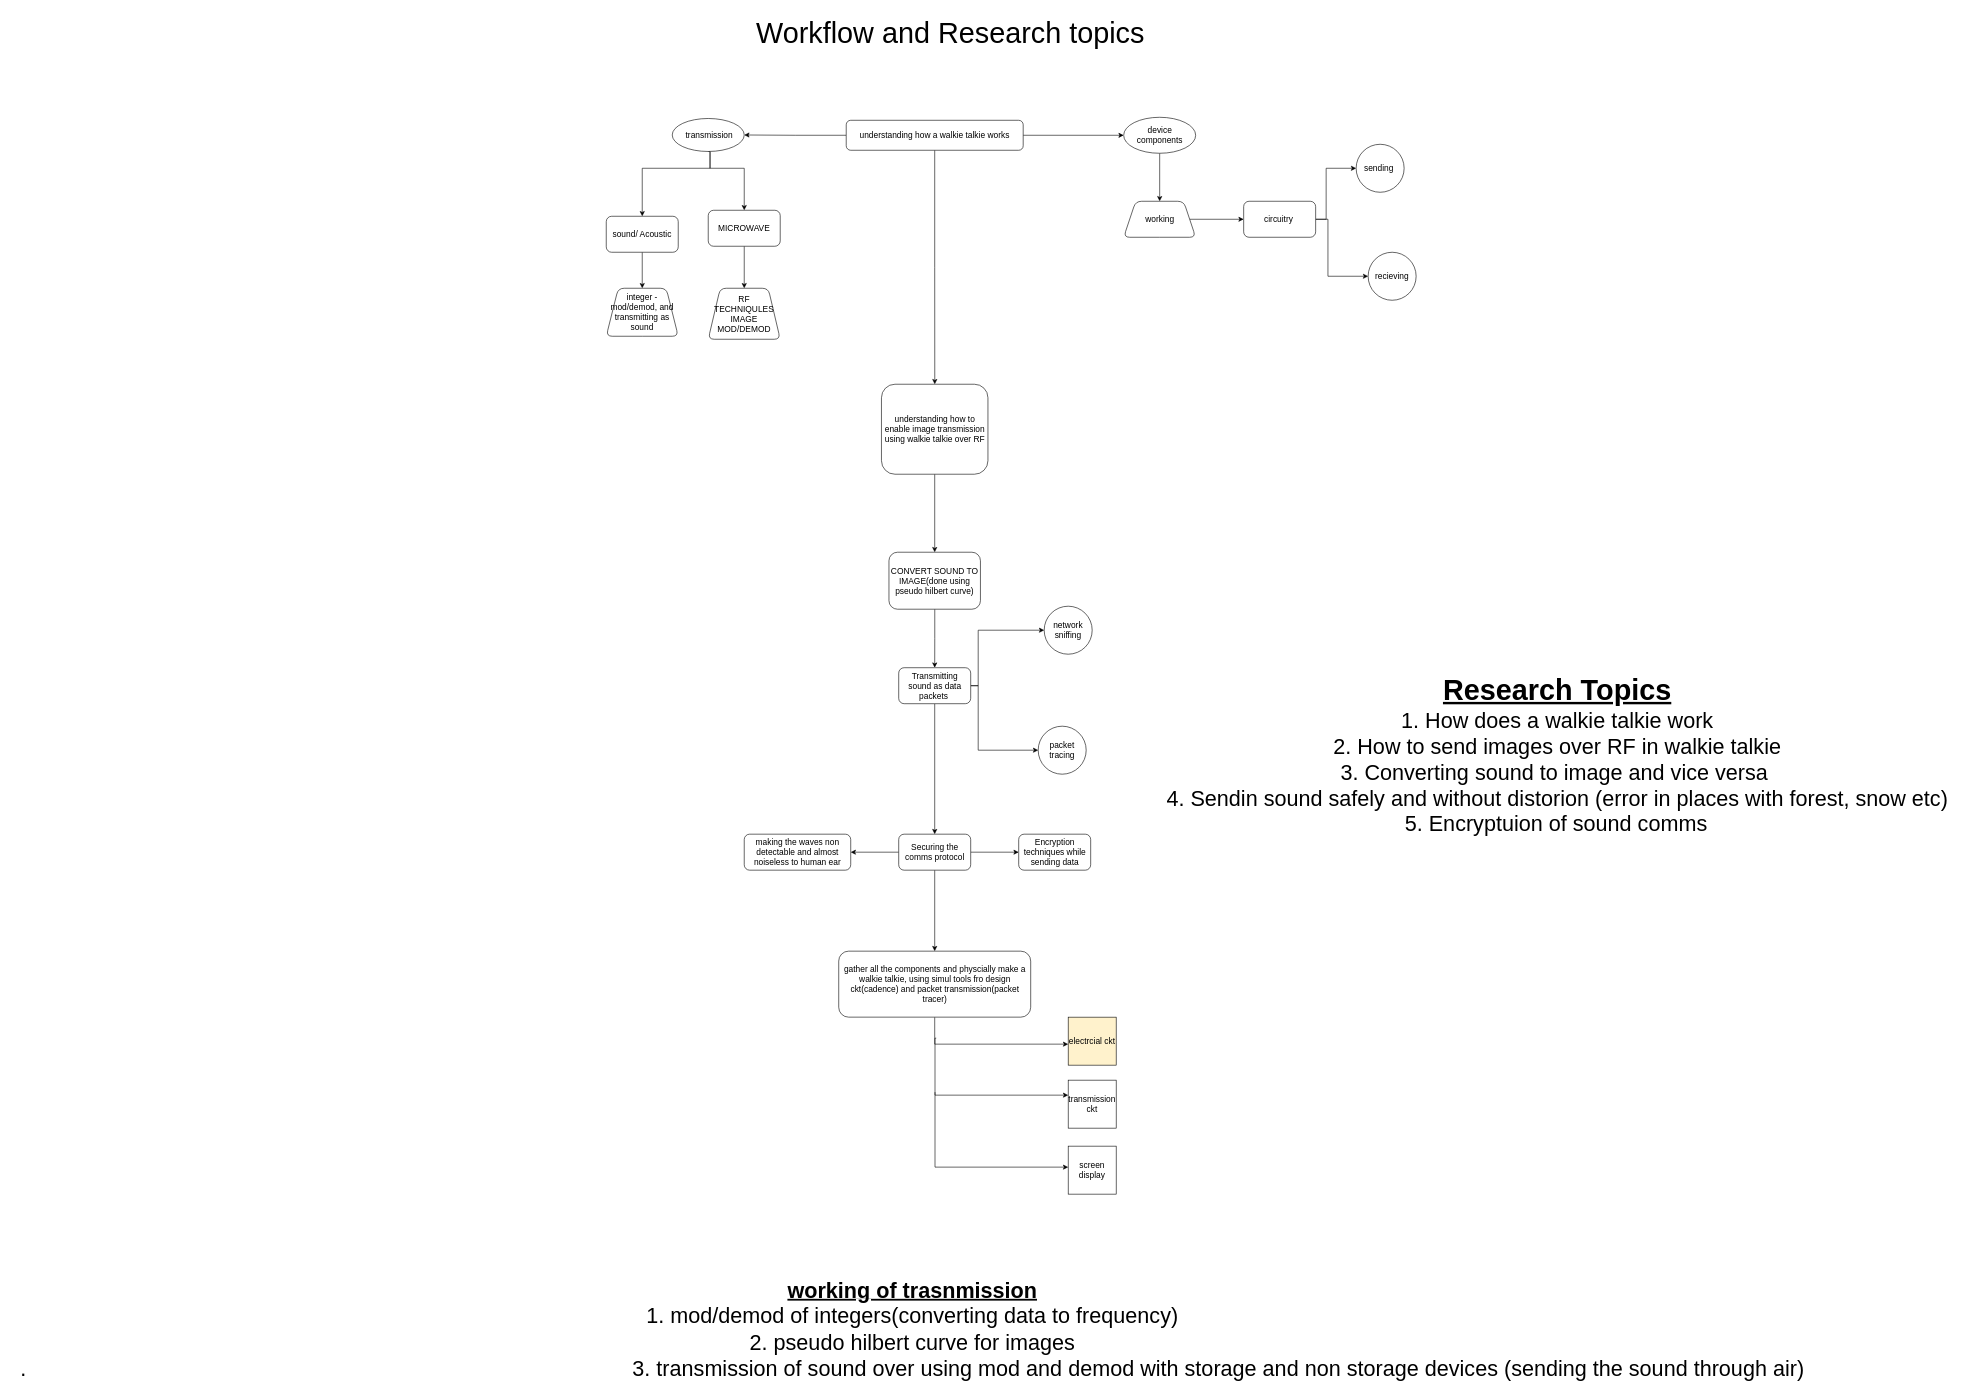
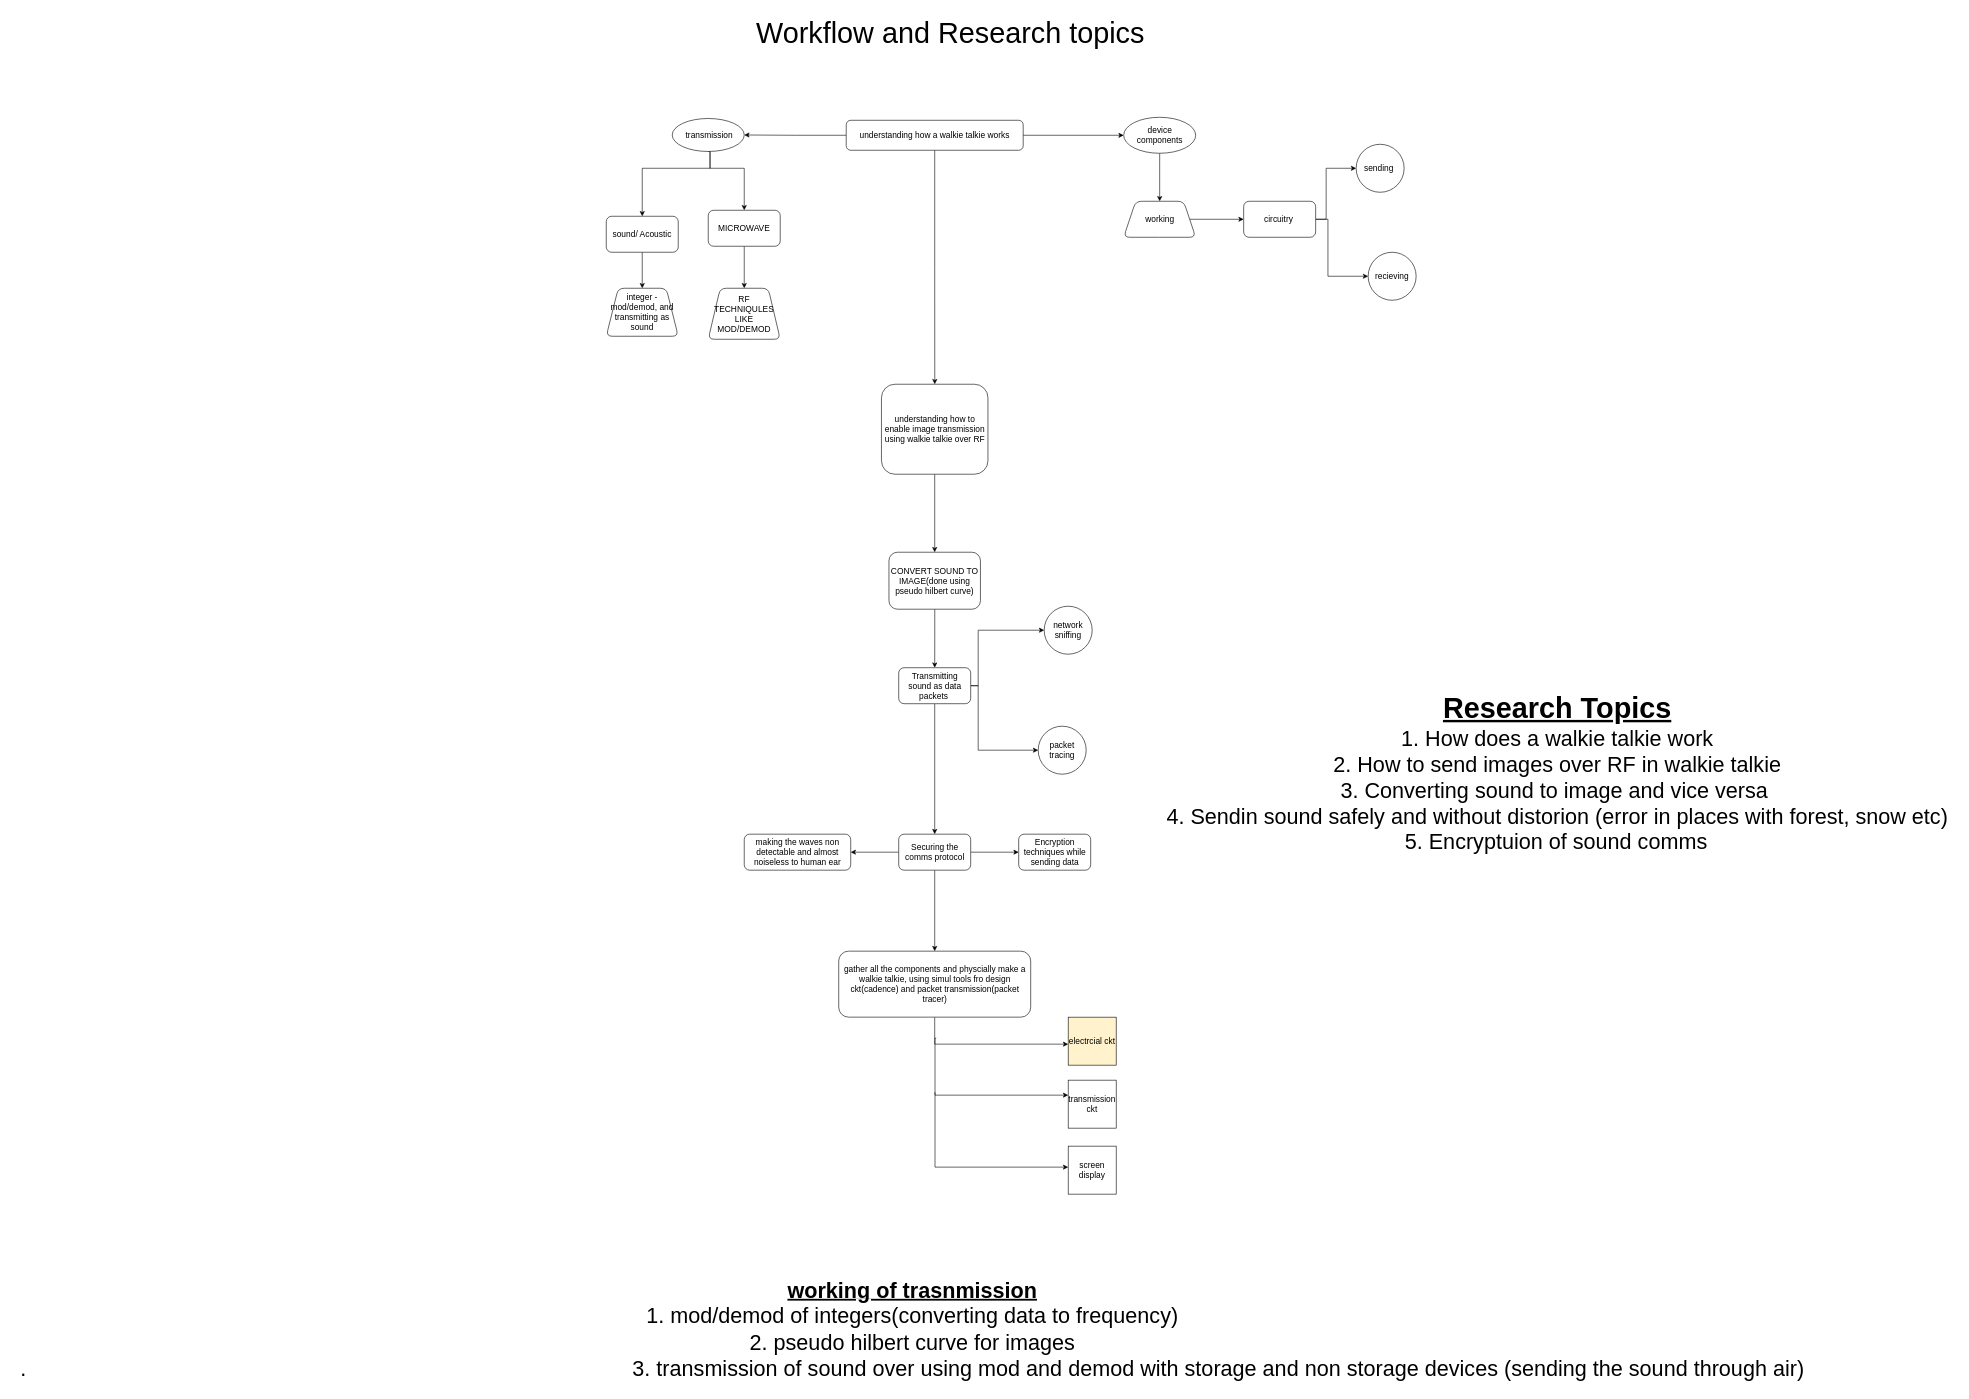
- <mxCell id="14" value="RF TECHNIQULES IMAGE MOD/DEMOD" style="shape=trapezoid;perimeter=trapezoidPerimeter;whiteSpace=wrap;html=1;fixedSize=1;fontSize=14;rounded=1;" vertex="1" parent="1"><mxGeometry x="1180" y="480" width="120" height="85" as="geometry" /></mxCell>
+ <mxCell id="14" value="RF TECHNIQULES LIKE MOD/DEMOD" style="shape=trapezoid;perimeter=trapezoidPerimeter;whiteSpace=wrap;html=1;fixedSize=1;fontSize=14;rounded=1;" vertex="1" parent="1"><mxGeometry x="1180" y="480" width="120" height="85" as="geometry" /></mxCell>
- <mxCell id="49" value="&lt;font style=&quot;&quot;&gt;&lt;font style=&quot;font-size: 48px;&quot;&gt;&lt;b&gt;&lt;u&gt;&lt;font style=&quot;&quot;&gt;Research Topics&lt;/font&gt;&lt;br&gt;&lt;/u&gt;&lt;/b&gt;&lt;/font&gt;&lt;span style=&quot;font-size: 36px;&quot;&gt;1. How does a walkie talkie work&lt;/span&gt;&lt;br&gt;&lt;span style=&quot;font-size: 36px;&quot;&gt;2. How to send images over RF in walkie talkie&lt;/span&gt;&lt;br&gt;&lt;span style=&quot;font-size: 36px;&quot;&gt;3. Converting sound to image and vice versa&amp;nbsp;&lt;/span&gt;&lt;br&gt;&lt;span style=&quot;font-size: 36px;&quot;&gt;4. Sendin sound safely and without distorion (error in places with forest, snow etc)&lt;/span&gt;&lt;br&gt;&lt;span style=&quot;font-size: 36px;&quot;&gt;5. Encryptuion of sound comms&lt;/span&gt;&lt;/font&gt;&amp;nbsp;" style="text;html=1;align=center;verticalAlign=middle;resizable=0;points=[];autosize=1;strokeColor=none;fillColor=none;fontSize=14;" vertex="1" parent="1"><mxGeometry x="1930" y="1112.5" width="1330" height="290" as="geometry" /></mxCell>
+ <mxCell id="49" value="&lt;font style=&quot;&quot;&gt;&lt;font style=&quot;font-size: 48px;&quot;&gt;&lt;b&gt;&lt;u&gt;&lt;font style=&quot;&quot;&gt;Research Topics&lt;/font&gt;&lt;br&gt;&lt;/u&gt;&lt;/b&gt;&lt;/font&gt;&lt;span style=&quot;font-size: 36px;&quot;&gt;1. How does a walkie talkie work&lt;/span&gt;&lt;br&gt;&lt;span style=&quot;font-size: 36px;&quot;&gt;2. How to send images over RF in walkie talkie&lt;/span&gt;&lt;br&gt;&lt;span style=&quot;font-size: 36px;&quot;&gt;3. Converting sound to image and vice versa&amp;nbsp;&lt;/span&gt;&lt;br&gt;&lt;span style=&quot;font-size: 36px;&quot;&gt;4. Sendin sound safely and without distorion (error in places with forest, snow etc)&lt;/span&gt;&lt;br&gt;&lt;span style=&quot;font-size: 36px;&quot;&gt;5. Encryptuion of sound comms&lt;/span&gt;&lt;/font&gt;&amp;nbsp;" style="text;html=1;align=center;verticalAlign=middle;resizable=0;points=[];autosize=1;strokeColor=none;fillColor=none;fontSize=14;" vertex="1" parent="1"><mxGeometry x="1930" y="1142.5" width="1330" height="290" as="geometry" /></mxCell>
